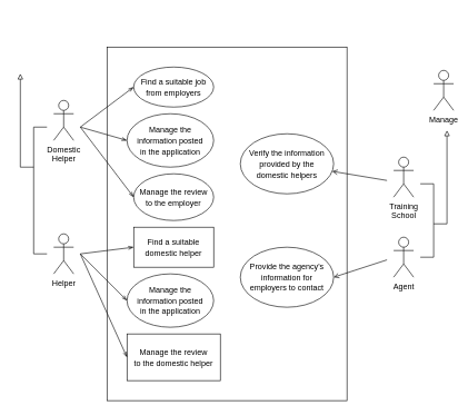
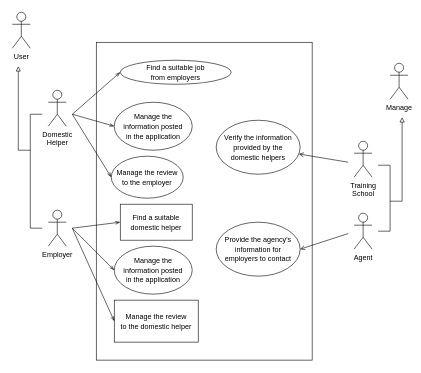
+ <mxCell id="7" value="User" style="shape=umlActor;verticalLabelPosition=bottom;labelBackgroundColor=#ffffff;verticalAlign=top;html=1;outlineConnect=0;" parent="1" vertex="1"><mxGeometry x="20" y="20" width="30" height="60" as="geometry" /></mxCell>
- <mxCell id="14" value="&lt;div style=&quot;background-color: rgb(255 , 255 , 255) ; line-height: 16px ; white-space: pre&quot;&gt;Find&amp;nbsp;a&amp;nbsp;suitable&amp;nbsp;job&lt;/div&gt;&lt;div style=&quot;background-color: rgb(255 , 255 , 255) ; line-height: 16px ; white-space: pre&quot;&gt;from&amp;nbsp;employers&lt;/div&gt;" style="ellipse;whiteSpace=wrap;html=1;" parent="1" vertex="1"><mxGeometry x="200" y="100" width="120" height="60" as="geometry" /></mxCell>
+ <mxCell id="14" value="&lt;div style=&quot;background-color: rgb(255 , 255 , 255) ; line-height: 16px ; white-space: pre&quot;&gt;Find&amp;nbsp;a&amp;nbsp;suitable&amp;nbsp;job&lt;/div&gt;&lt;div style=&quot;background-color: rgb(255 , 255 , 255) ; line-height: 16px ; white-space: pre&quot;&gt;from&amp;nbsp;employers&lt;/div&gt;" style="ellipse;whiteSpace=wrap;html=1;" parent="1" vertex="1"><mxGeometry x="200" y="100" width="185" height="40" as="geometry" /></mxCell>
- <mxCell id="16" value="&lt;div style=&quot;background-color: rgb(255 , 255 , 255) ; line-height: 16px ; white-space: pre&quot;&gt;Manage&amp;nbsp;the&amp;nbsp;review&lt;/div&gt;&lt;div style=&quot;background-color: rgb(255 , 255 , 255) ; line-height: 16px ; white-space: pre&quot;&gt;to&amp;nbsp;the&amp;nbsp;employer&lt;/div&gt;" style="ellipse;whiteSpace=wrap;html=1;" vertex="1" parent="1"><mxGeometry x="200" y="260" width="120" height="70" as="geometry" /></mxCell>
+ <mxCell id="16" value="&lt;div style=&quot;background-color: rgb(255 , 255 , 255) ; line-height: 16px ; white-space: pre&quot;&gt;Manage&amp;nbsp;the&amp;nbsp;review&lt;/div&gt;&lt;div style=&quot;background-color: rgb(255 , 255 , 255) ; line-height: 16px ; white-space: pre&quot;&gt;to&amp;nbsp;the&amp;nbsp;employer&lt;/div&gt;" style="ellipse;whiteSpace=wrap;html=1;" vertex="1" parent="1"><mxGeometry x="185" y="260" width="120" height="70" as="geometry" /></mxCell>
- <mxCell id="5" value="Helper" style="shape=umlActor;verticalLabelPosition=bottom;labelBackgroundColor=#ffffff;verticalAlign=top;html=1;outlineConnect=0;" parent="1" vertex="1"><mxGeometry x="80" y="350" width="30" height="60" as="geometry" /></mxCell>
+ <mxCell id="5" value="Employer" style="shape=umlActor;verticalLabelPosition=bottom;labelBackgroundColor=#ffffff;verticalAlign=top;html=1;outlineConnect=0;" parent="1" vertex="1"><mxGeometry x="80" y="350" width="30" height="60" as="geometry" /></mxCell>
